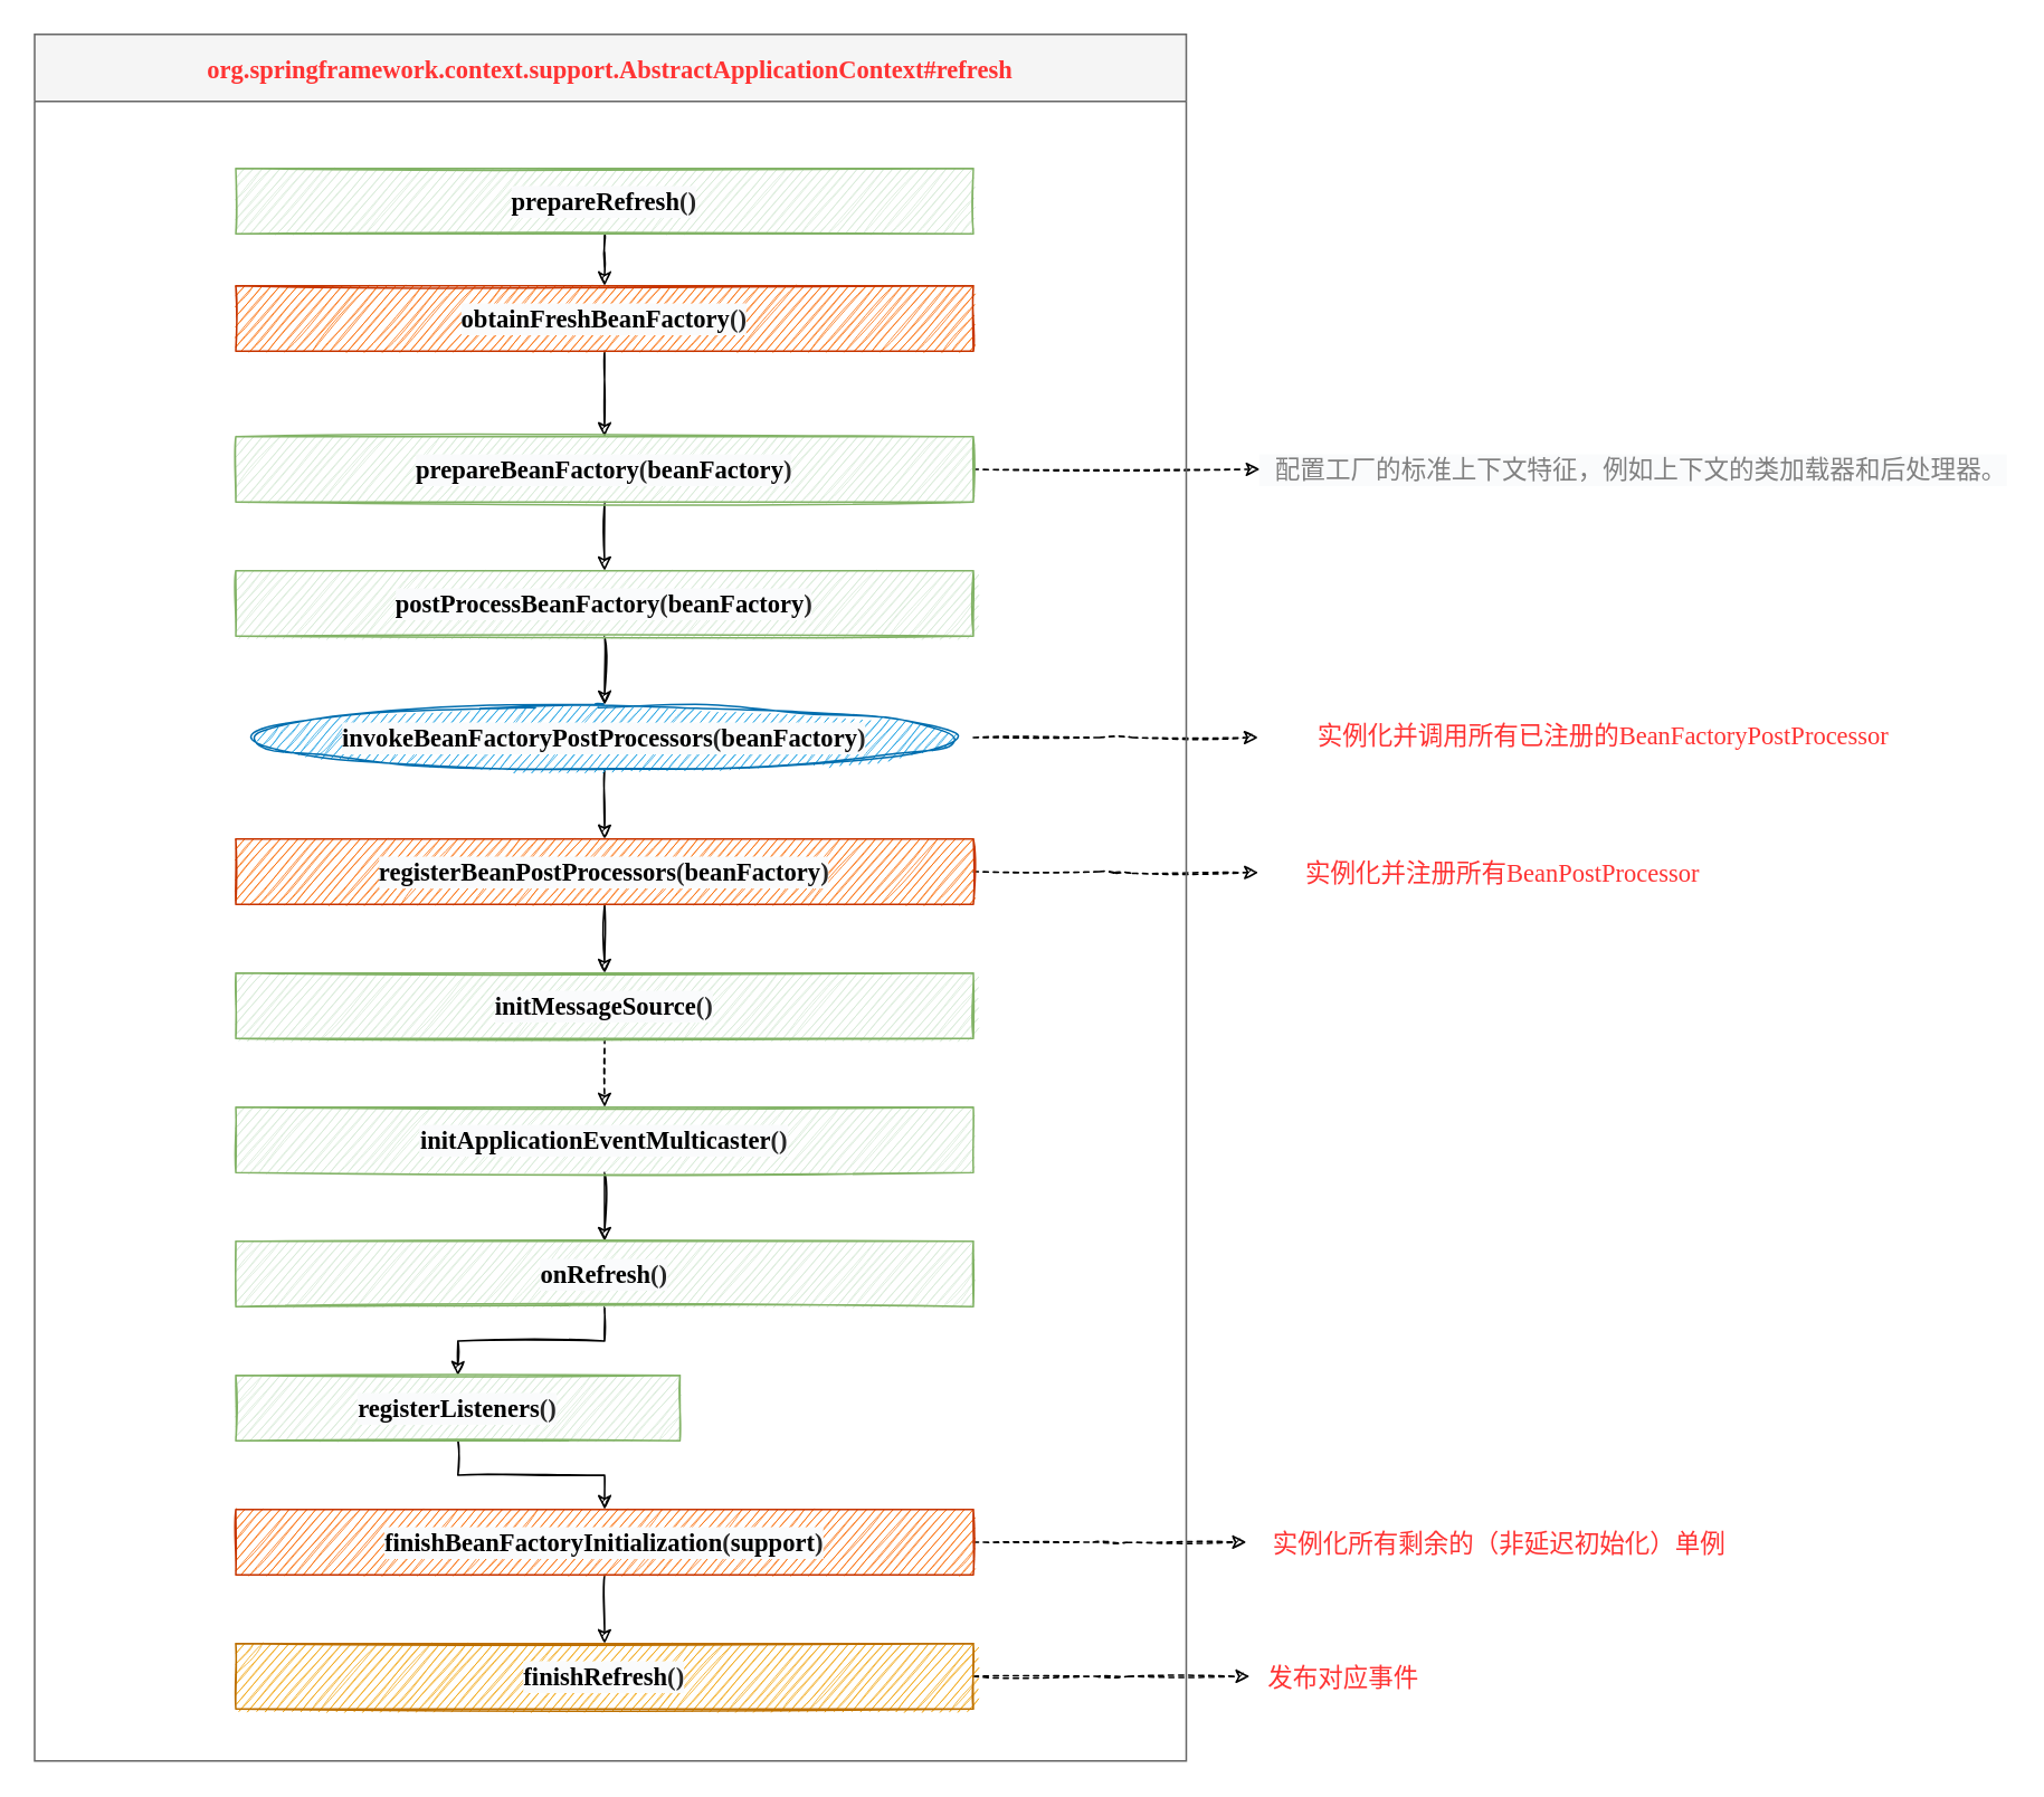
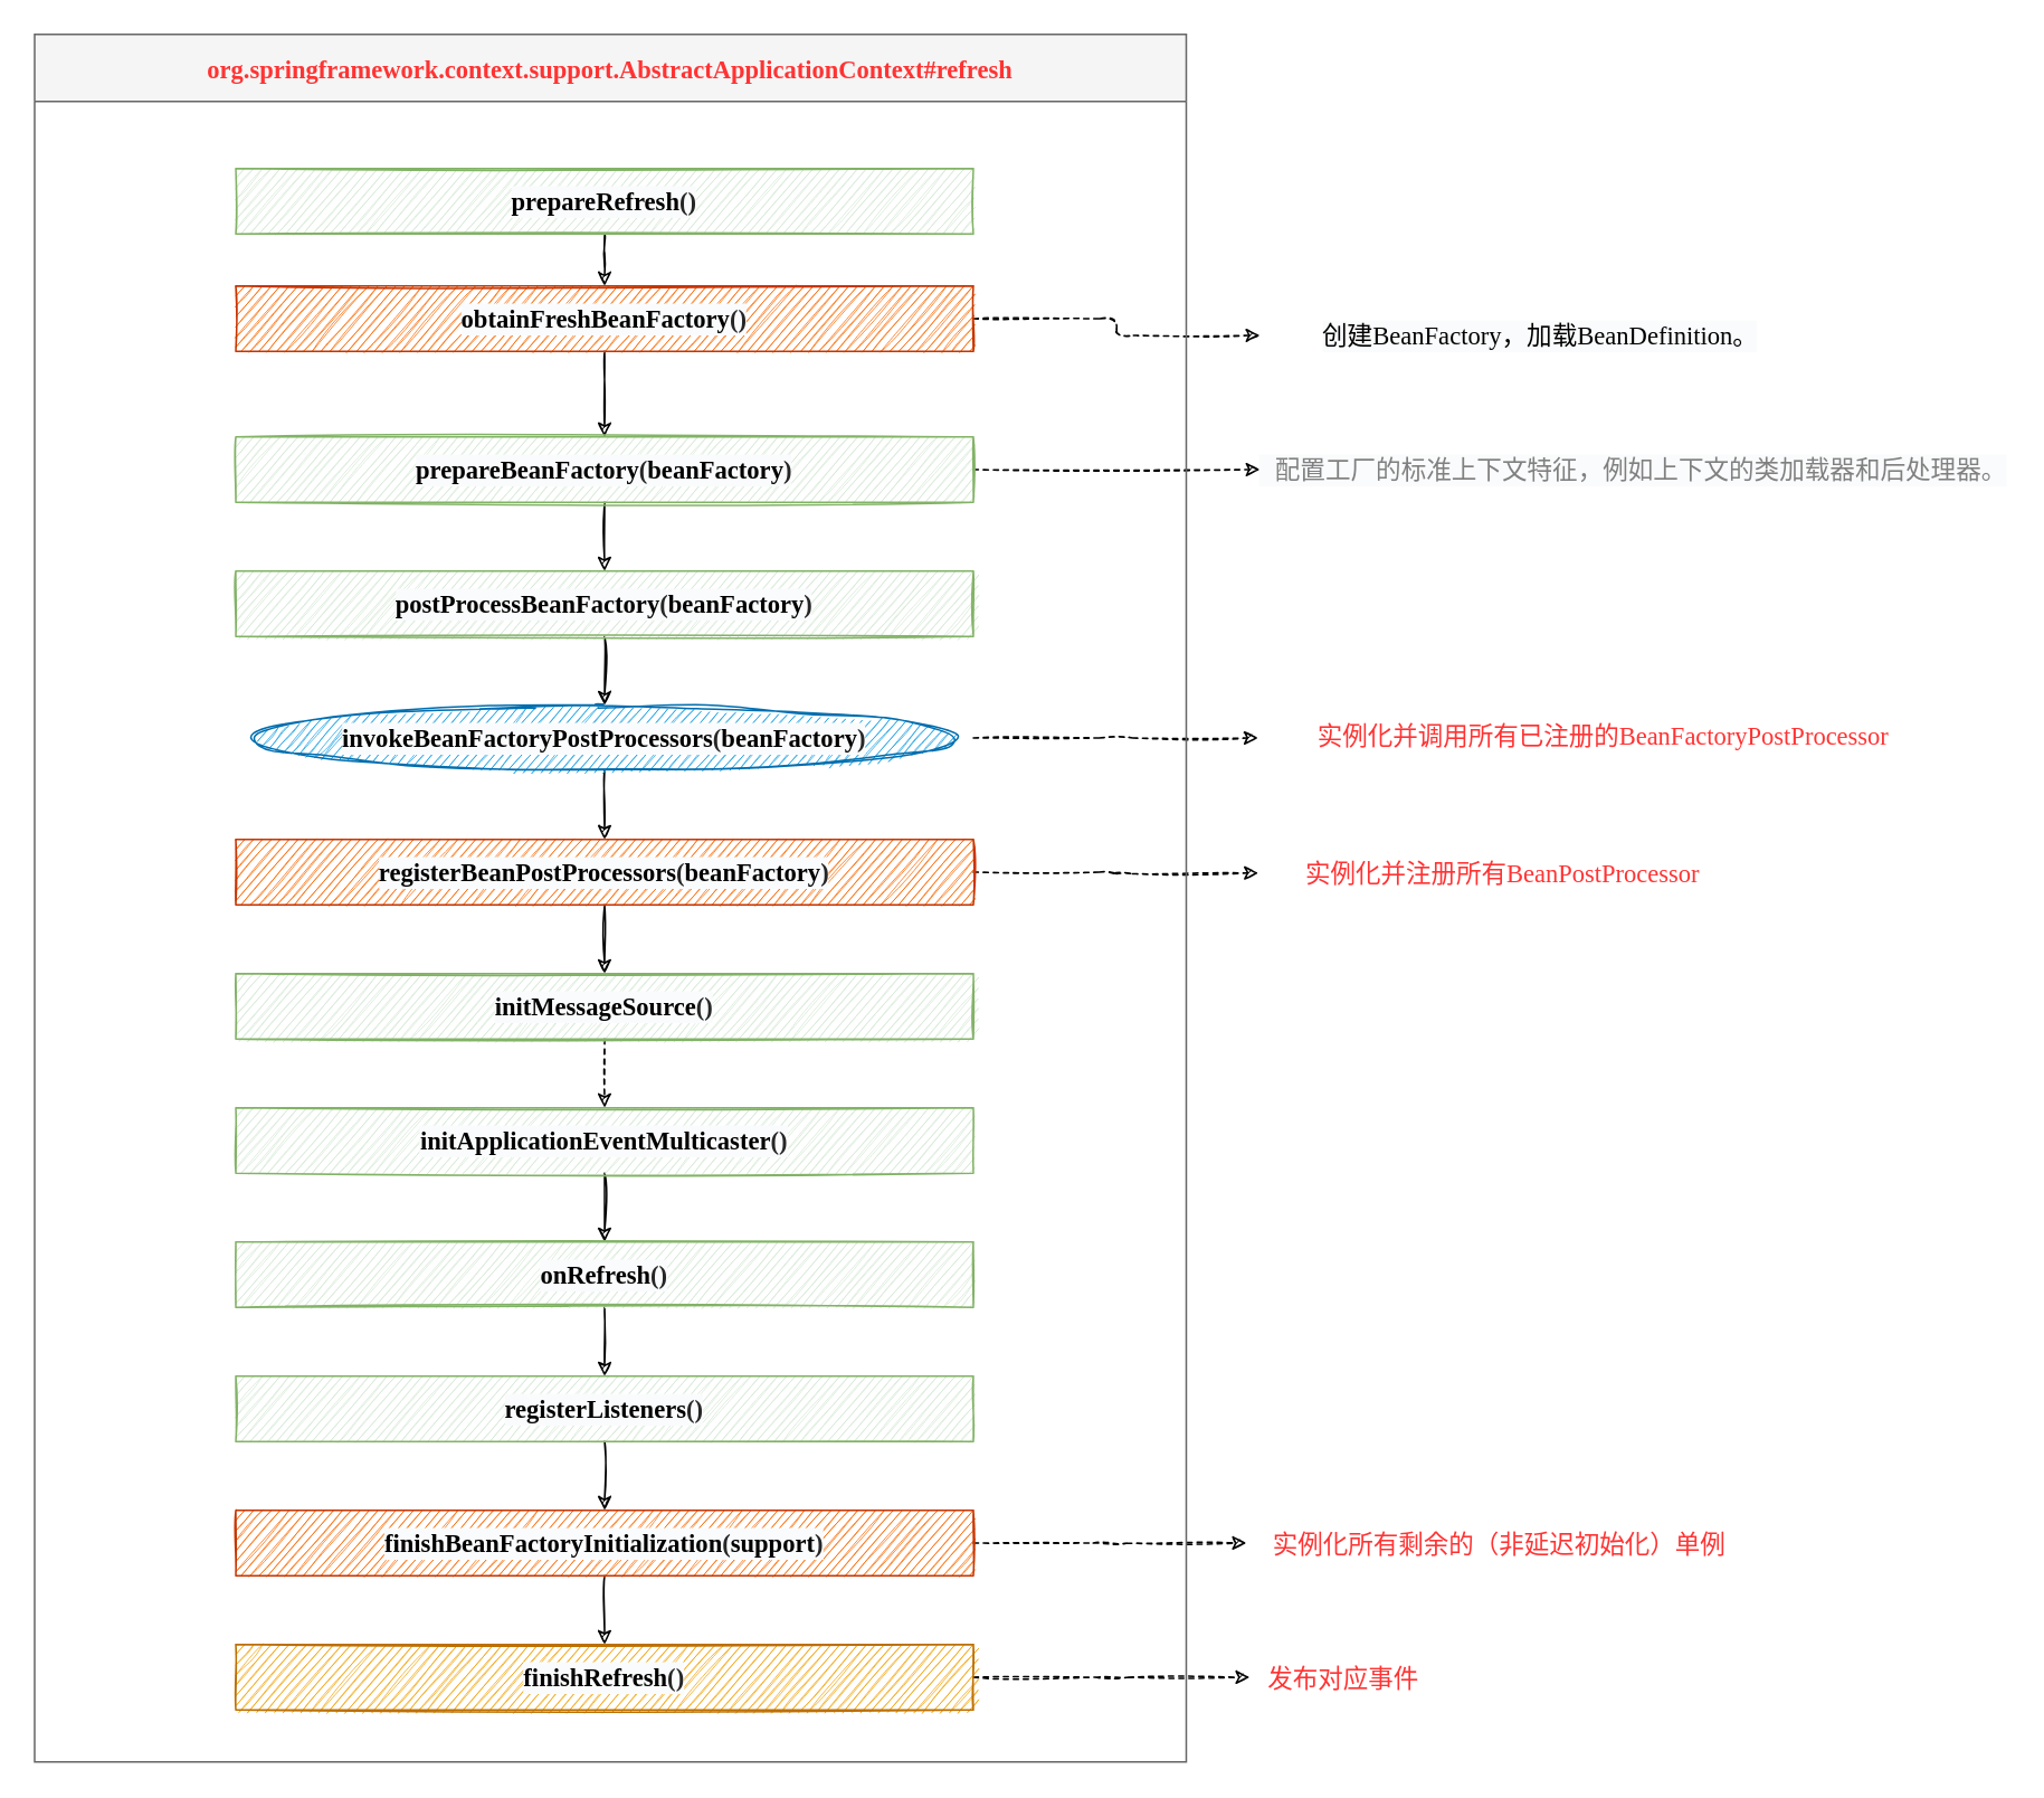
+ <mxCell id="5" style="edgeStyle=orthogonalEdgeStyle;rounded=1;sketch=1;orthogonalLoop=1;jettySize=auto;html=1;shadow=0;fontFamily=JetBrains Mono;fontSource=https%3A%2F%2Ffonts.googleapis.com%2Fcss%3Ffamily%3DJetBrains%2BMono;fontSize=15;fontColor=#FF3333;dashed=1;" edge="1" parent="1" source="6" target="32"><mxGeometry relative="1" as="geometry" /></mxCell>
+ <mxCell id="32" value="&lt;pre style=&quot;background-color: rgb(250 , 251 , 252) ; font-size: 11.3pt&quot;&gt;&lt;font face=&quot;JetBrains Mono&quot; data-font-src=&quot;https://fonts.googleapis.com/css?family=JetBrains+Mono&quot; color=&quot;#000000&quot;&gt;创建BeanFactory，加载BeanDefinition。&lt;/font&gt;&lt;/pre&gt;" style="text;html=1;strokeColor=none;fillColor=none;align=center;verticalAlign=middle;whiteSpace=wrap;rounded=0;shadow=0;sketch=1;fontFamily=JetBrains Mono;fontSource=https%3A%2F%2Ffonts.googleapis.com%2Fcss%3Ffamily%3DJetBrains%2BMono;fontSize=15;fontColor=#FF3333;" vertex="1" parent="1"><mxGeometry x="751" y="184.5" width="335" height="30" as="geometry" /></mxCell>
- <mxCell id="25" value="&lt;div style=&quot;background-color: rgb(250, 251, 252); color: rgb(38, 38, 38); font-size: 11.3pt;&quot;&gt;&lt;div style=&quot;font-size: 11.3pt;&quot;&gt;&lt;div style=&quot;font-size: 11.3pt;&quot;&gt;&lt;div style=&quot;font-size: 11.3pt;&quot;&gt;&lt;div style=&quot;font-size: 11.3pt;&quot;&gt;&lt;div style=&quot;font-size: 11.3pt;&quot;&gt;&lt;div style=&quot;font-size: 11.3pt;&quot;&gt;&lt;div style=&quot;font-size: 11.3pt;&quot;&gt;&lt;div style=&quot;font-size: 11.3pt;&quot;&gt;&lt;div style=&quot;font-size: 11.3pt;&quot;&gt;&lt;span style=&quot;color: #000000&quot;&gt;registerListeners&lt;/span&gt;()&lt;/div&gt;&lt;/div&gt;&lt;/div&gt;&lt;/div&gt;&lt;/div&gt;&lt;/div&gt;&lt;/div&gt;&lt;/div&gt;&lt;/div&gt;&lt;/div&gt;" style="rounded=0;whiteSpace=wrap;html=1;fontFamily=JetBrains Mono;fontSource=https%3A%2F%2Ffonts.googleapis.com%2Fcss%3Ffamily%3DJetBrains%2BMono;fontStyle=1;sketch=1;shadow=0;fillColor=#d5e8d4;strokeColor=#82b366;" vertex="1" parent="1"><mxGeometry x="140" y="820" width="265" height="39" as="geometry" /></mxCell>
+ <mxCell id="25" value="&lt;div style=&quot;background-color: rgb(250, 251, 252); color: rgb(38, 38, 38); font-size: 11.3pt;&quot;&gt;&lt;div style=&quot;font-size: 11.3pt;&quot;&gt;&lt;div style=&quot;font-size: 11.3pt;&quot;&gt;&lt;div style=&quot;font-size: 11.3pt;&quot;&gt;&lt;div style=&quot;font-size: 11.3pt;&quot;&gt;&lt;div style=&quot;font-size: 11.3pt;&quot;&gt;&lt;div style=&quot;font-size: 11.3pt;&quot;&gt;&lt;div style=&quot;font-size: 11.3pt;&quot;&gt;&lt;div style=&quot;font-size: 11.3pt;&quot;&gt;&lt;div style=&quot;font-size: 11.3pt;&quot;&gt;&lt;span style=&quot;color: #000000&quot;&gt;registerListeners&lt;/span&gt;()&lt;/div&gt;&lt;/div&gt;&lt;/div&gt;&lt;/div&gt;&lt;/div&gt;&lt;/div&gt;&lt;/div&gt;&lt;/div&gt;&lt;/div&gt;&lt;/div&gt;" style="rounded=0;whiteSpace=wrap;html=1;fontFamily=JetBrains Mono;fontSource=https%3A%2F%2Ffonts.googleapis.com%2Fcss%3Ffamily%3DJetBrains%2BMono;fontStyle=1;sketch=1;shadow=0;fillColor=#d5e8d4;strokeColor=#82b366;" vertex="1" parent="1"><mxGeometry x="140" y="820" width="440" height="39" as="geometry" /></mxCell>
